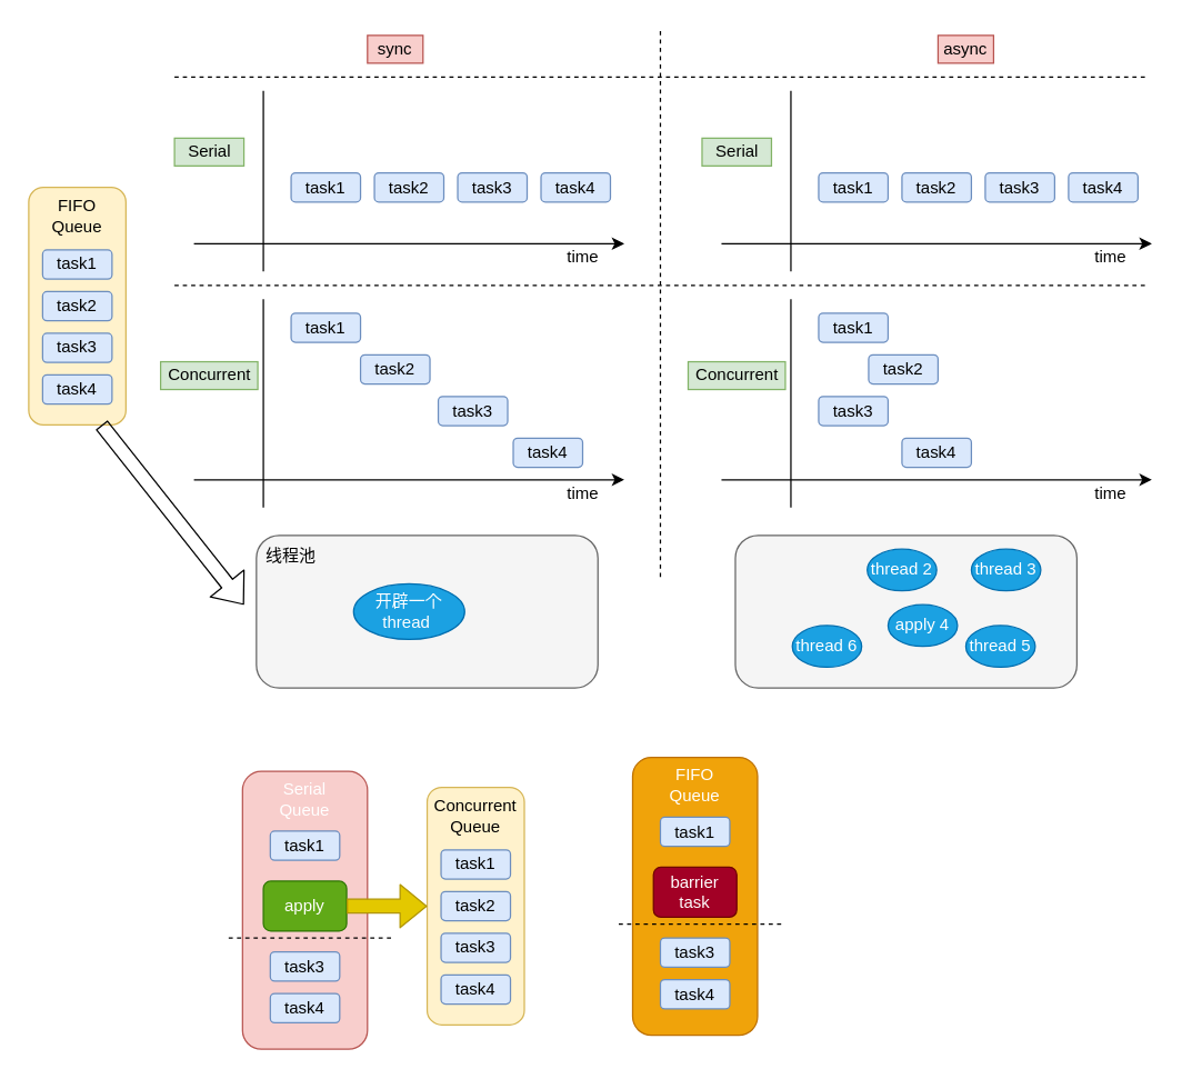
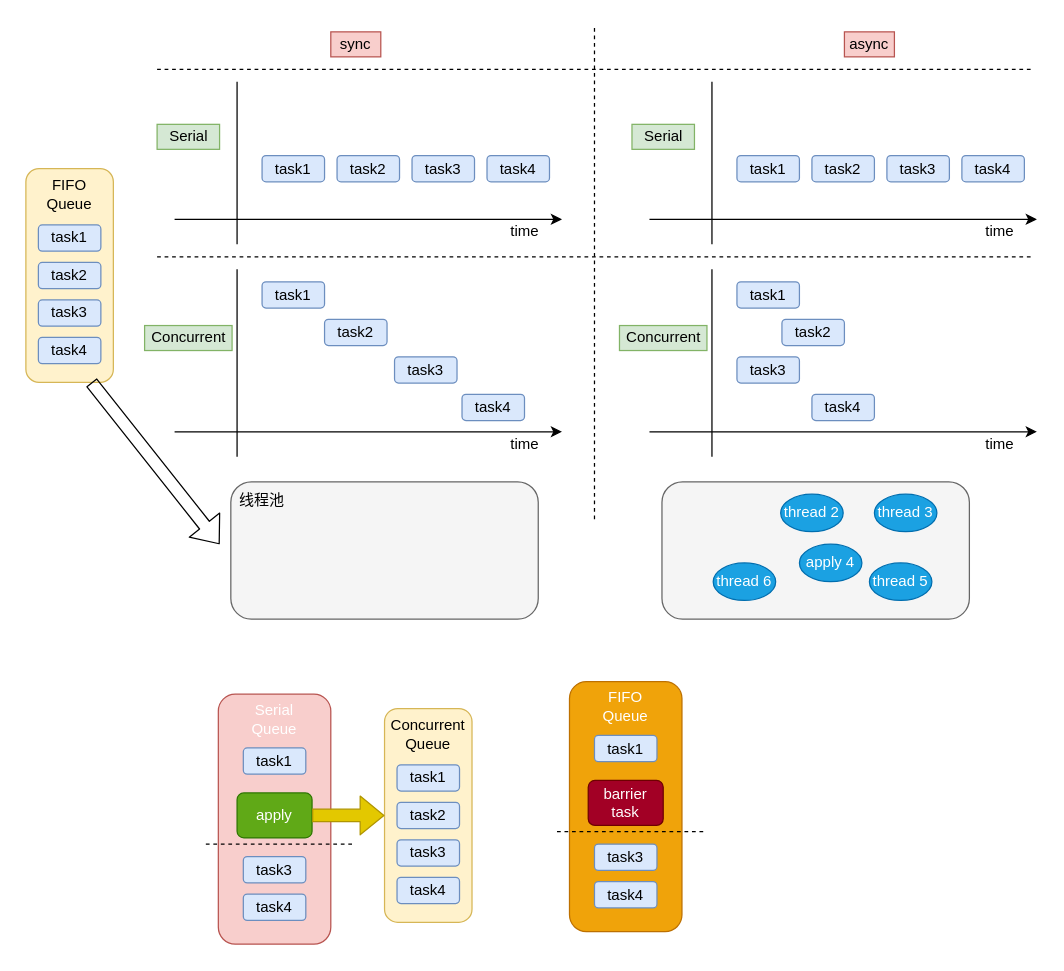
- <mxCell id="46" value="开辟一个&lt;br&gt;thread&amp;nbsp;" style="ellipse;whiteSpace=wrap;html=1;fillColor=#1ba1e2;strokeColor=#006EAF;fontColor=#ffffff;" parent="1" vertex="1"><mxGeometry x="254" y="420" width="80" height="40" as="geometry" /></mxCell>
